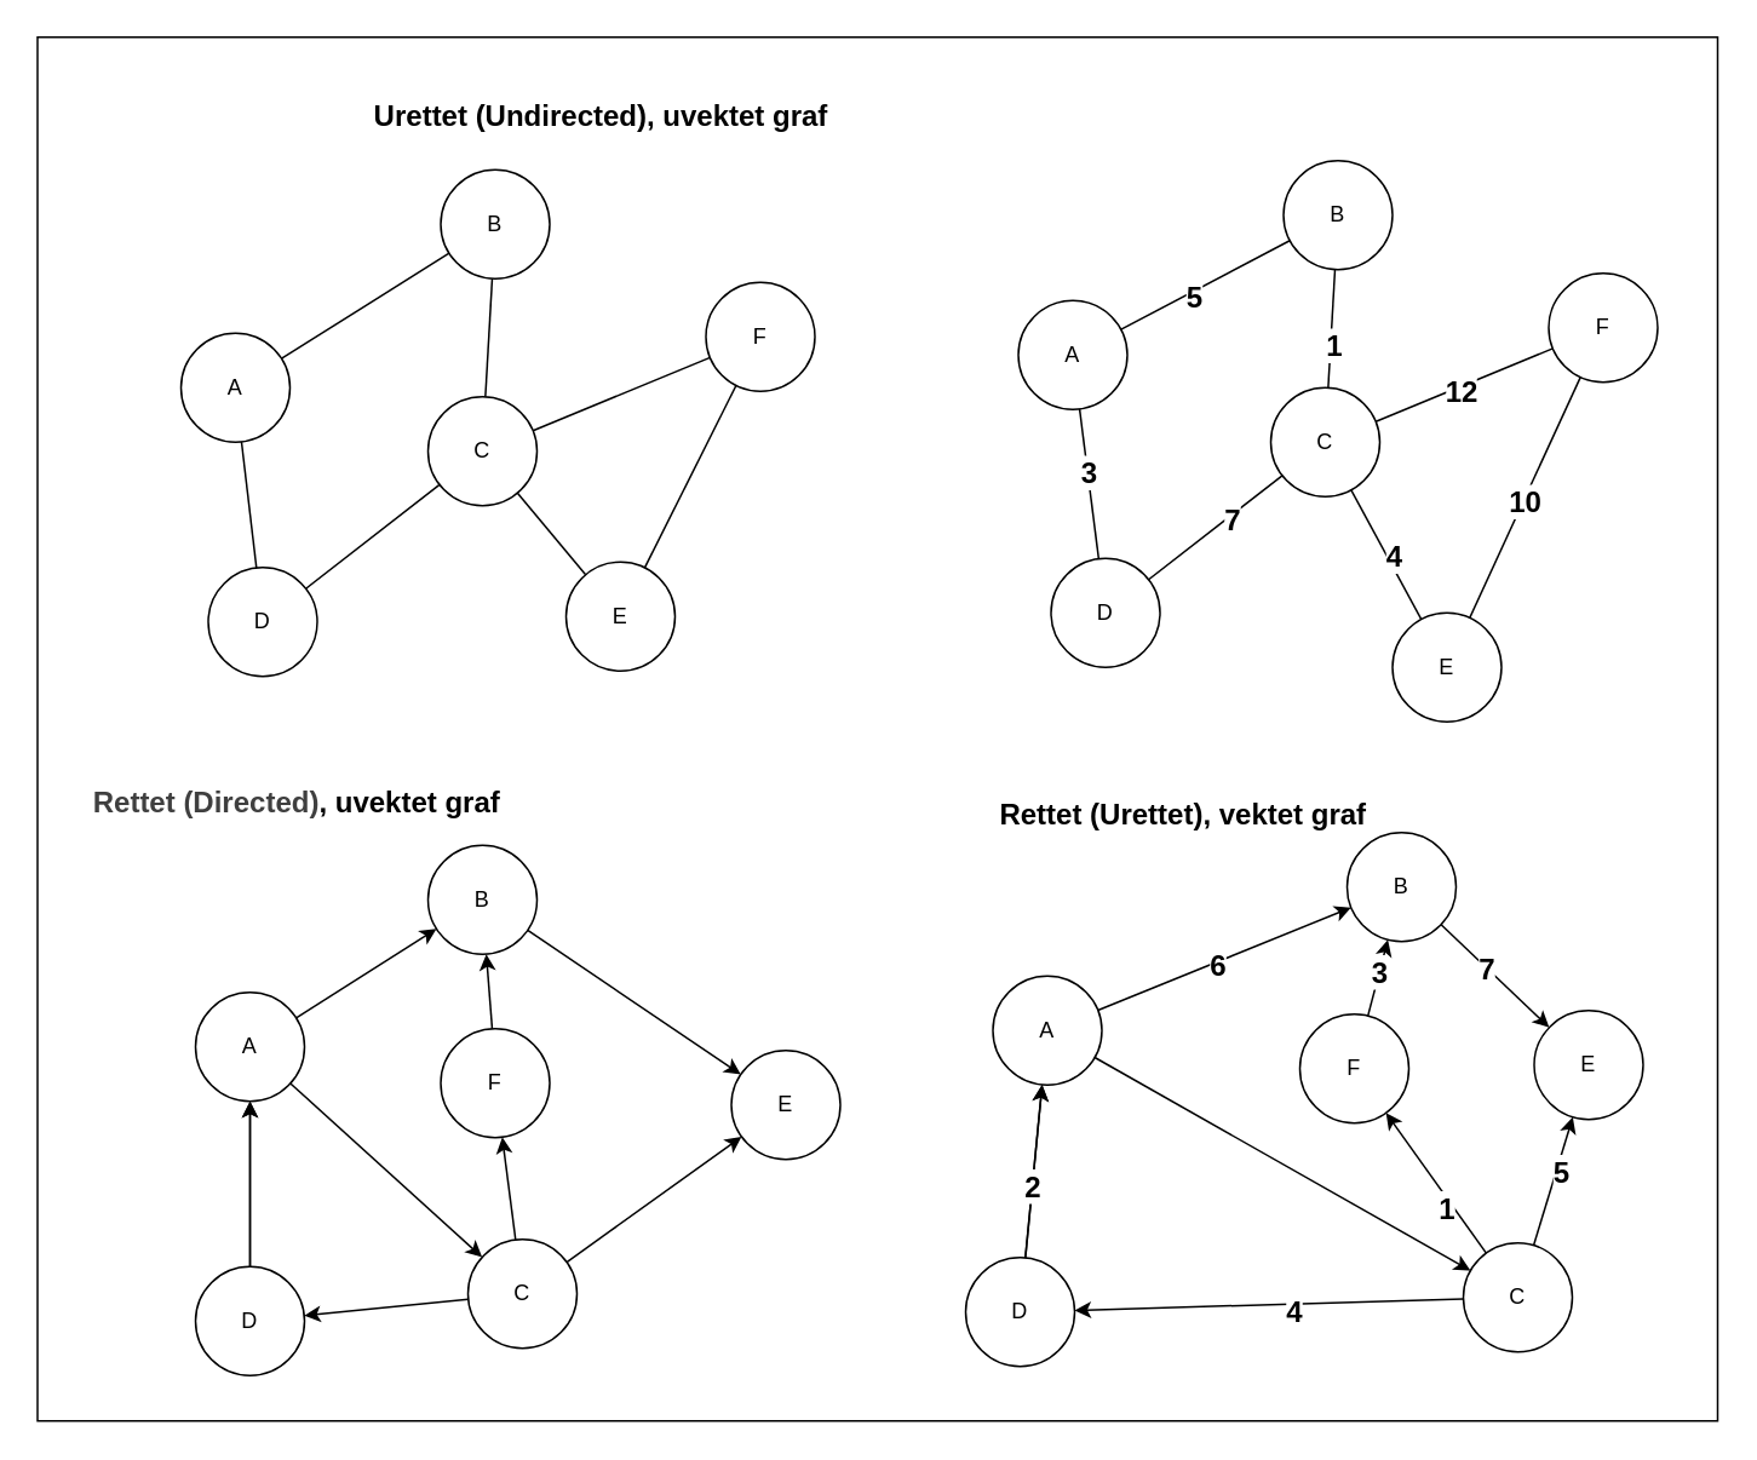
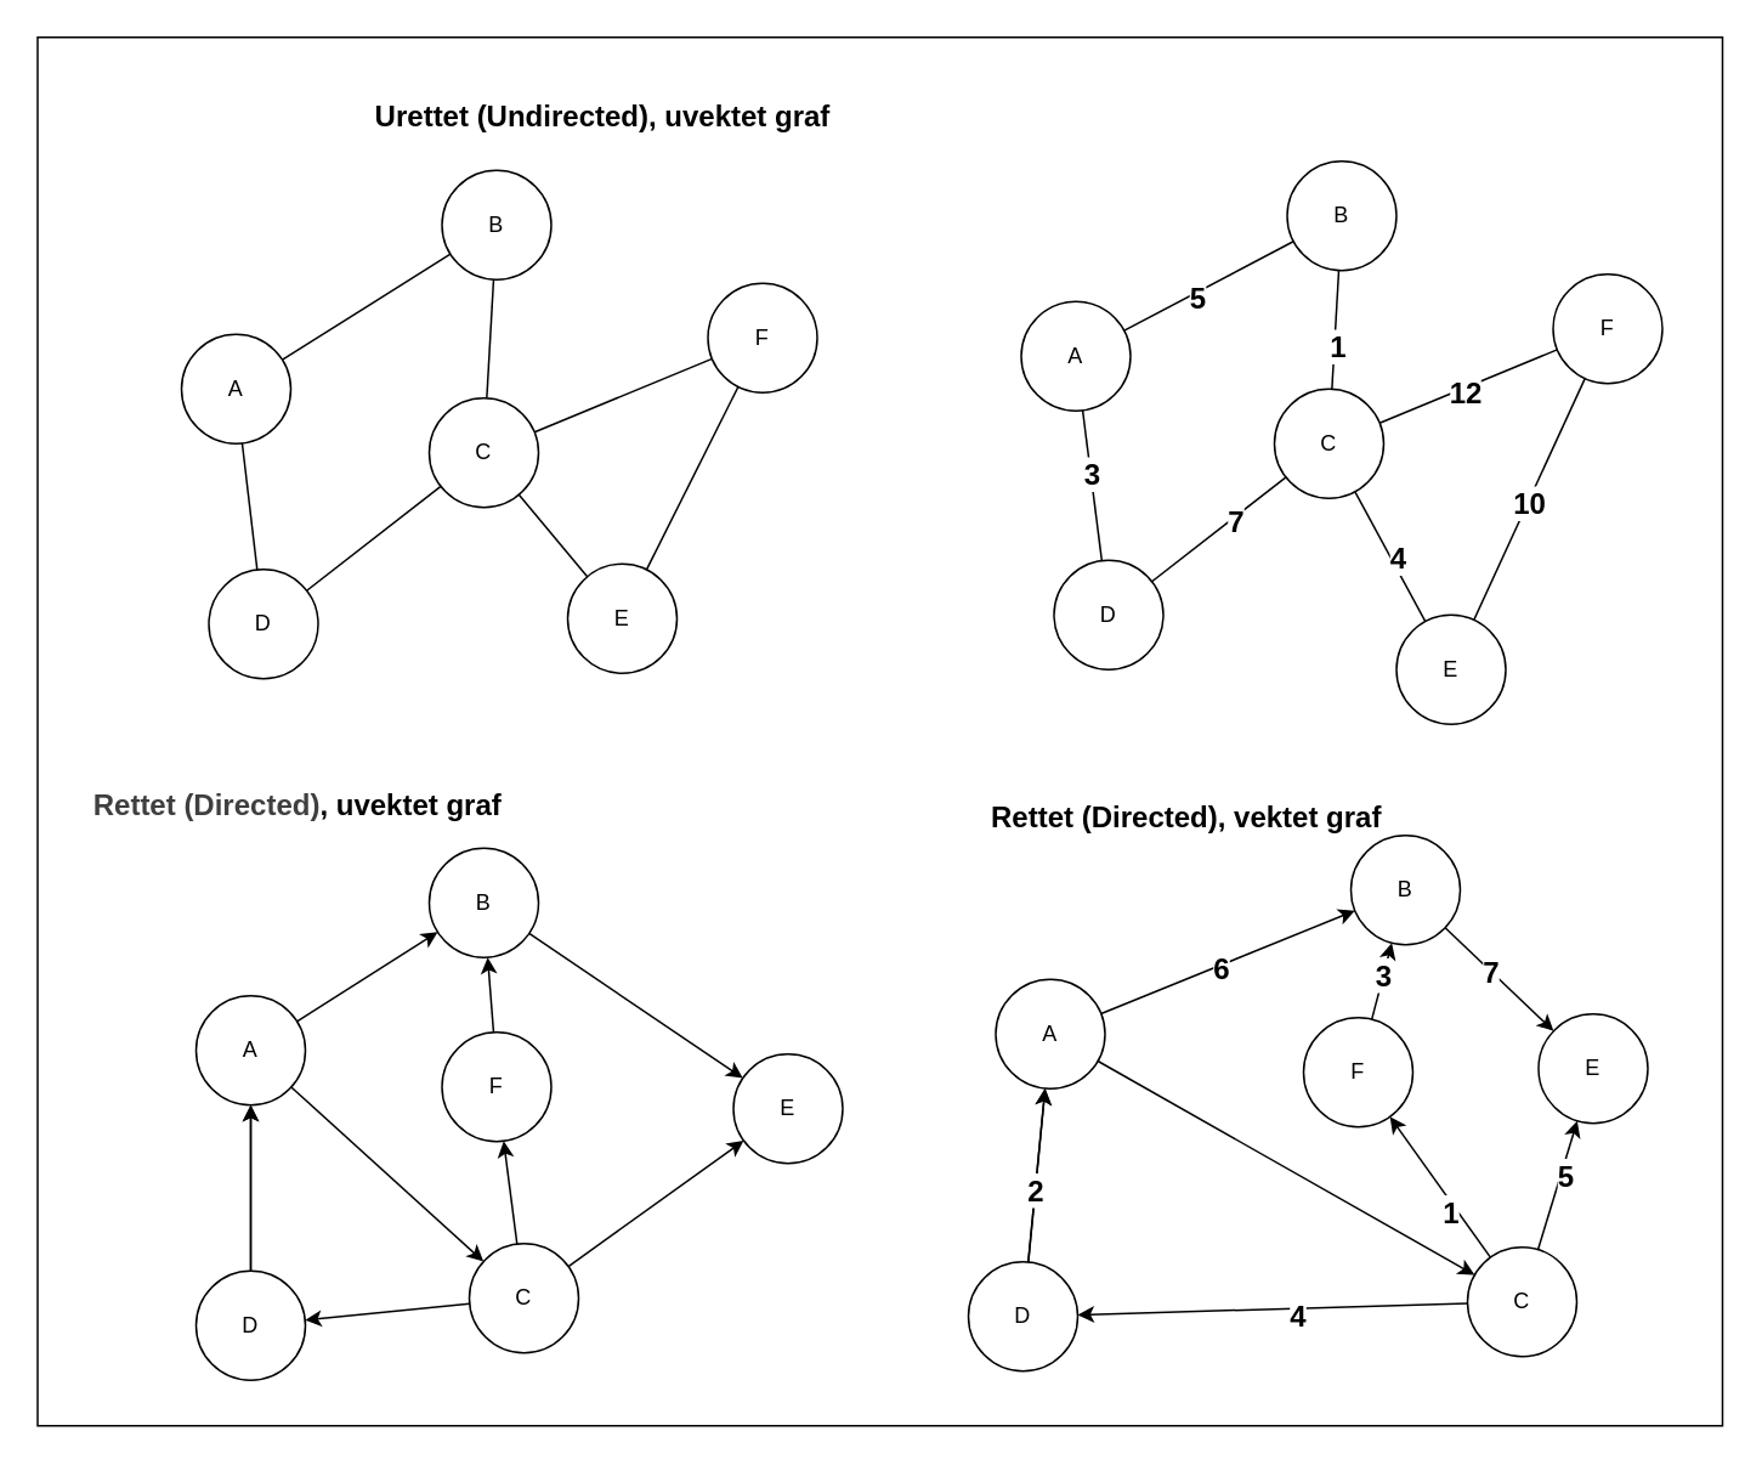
- <mxCell id="76" value="&lt;b style=&quot;font-size: 16px;&quot;&gt;Rettet &lt;/b&gt;&lt;span style=&quot;font-size: 16px;&quot;&gt;&lt;b&gt;(Urettet)&lt;/b&gt;&lt;/span&gt;&lt;b style=&quot;font-size: 16px;&quot;&gt;, vektet graf&lt;/b&gt;" style="text;html=1;align=center;verticalAlign=middle;whiteSpace=wrap;rounded=0;" parent="1" vertex="1"><mxGeometry x="533" y="433" width="236" height="30" as="geometry" /></mxCell>
+ <mxCell id="76" value="&lt;b style=&quot;font-size: 16px;&quot;&gt;Rettet &lt;/b&gt;&lt;span style=&quot;font-size: 16px;&quot;&gt;&lt;b&gt;(Directed)&lt;/b&gt;&lt;/span&gt;&lt;b style=&quot;font-size: 16px;&quot;&gt;, vektet graf&lt;/b&gt;" style="text;html=1;align=center;verticalAlign=middle;whiteSpace=wrap;rounded=0;" parent="1" vertex="1"><mxGeometry x="533" y="433" width="236" height="30" as="geometry" /></mxCell>
